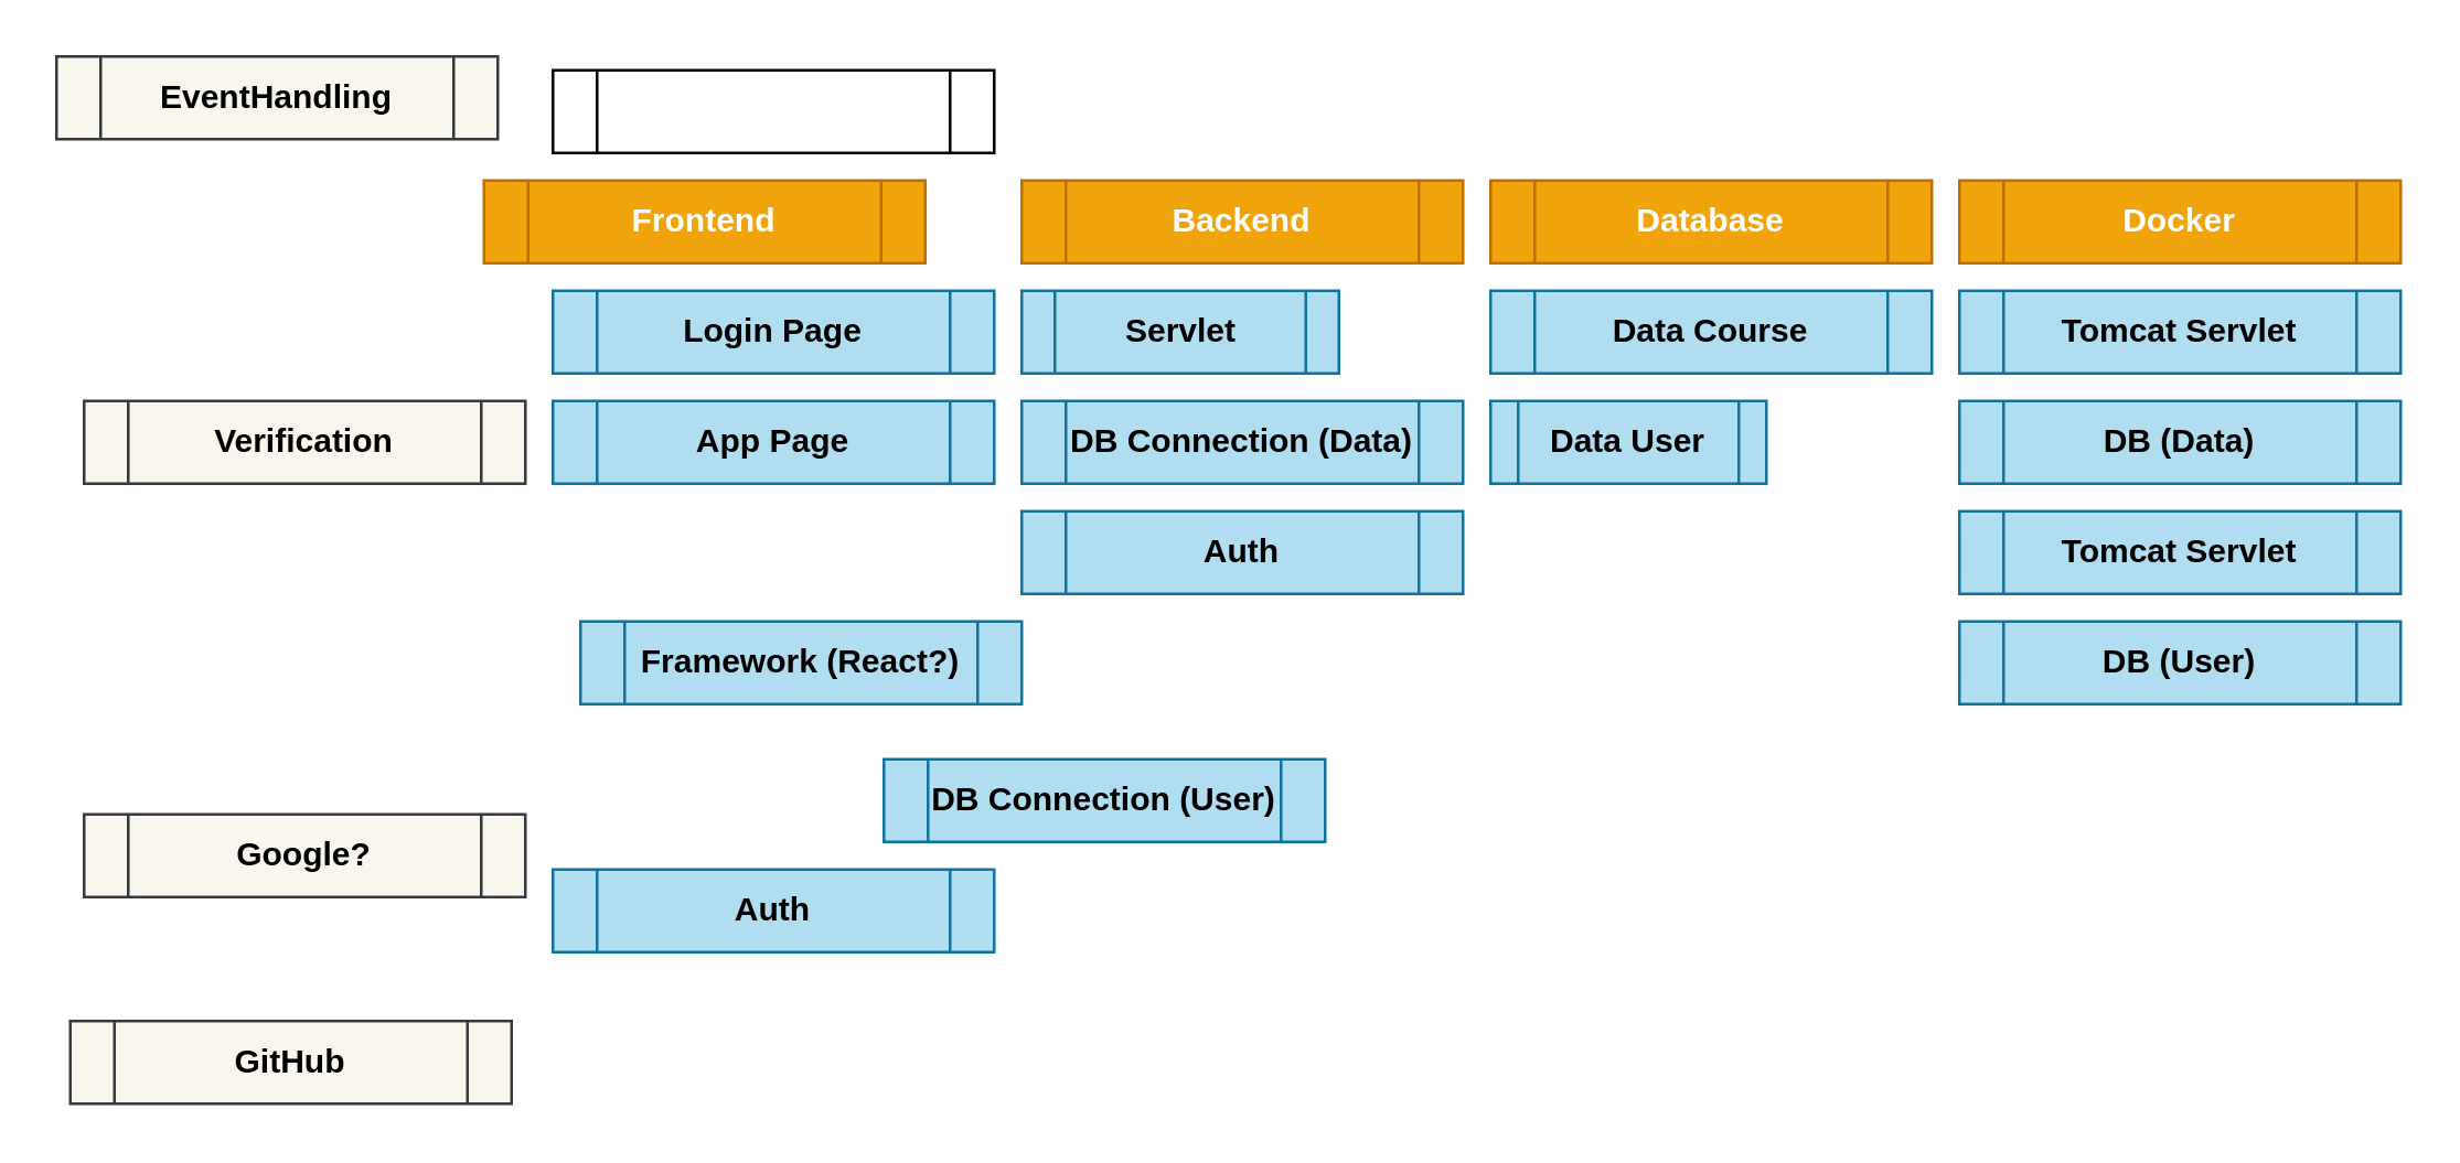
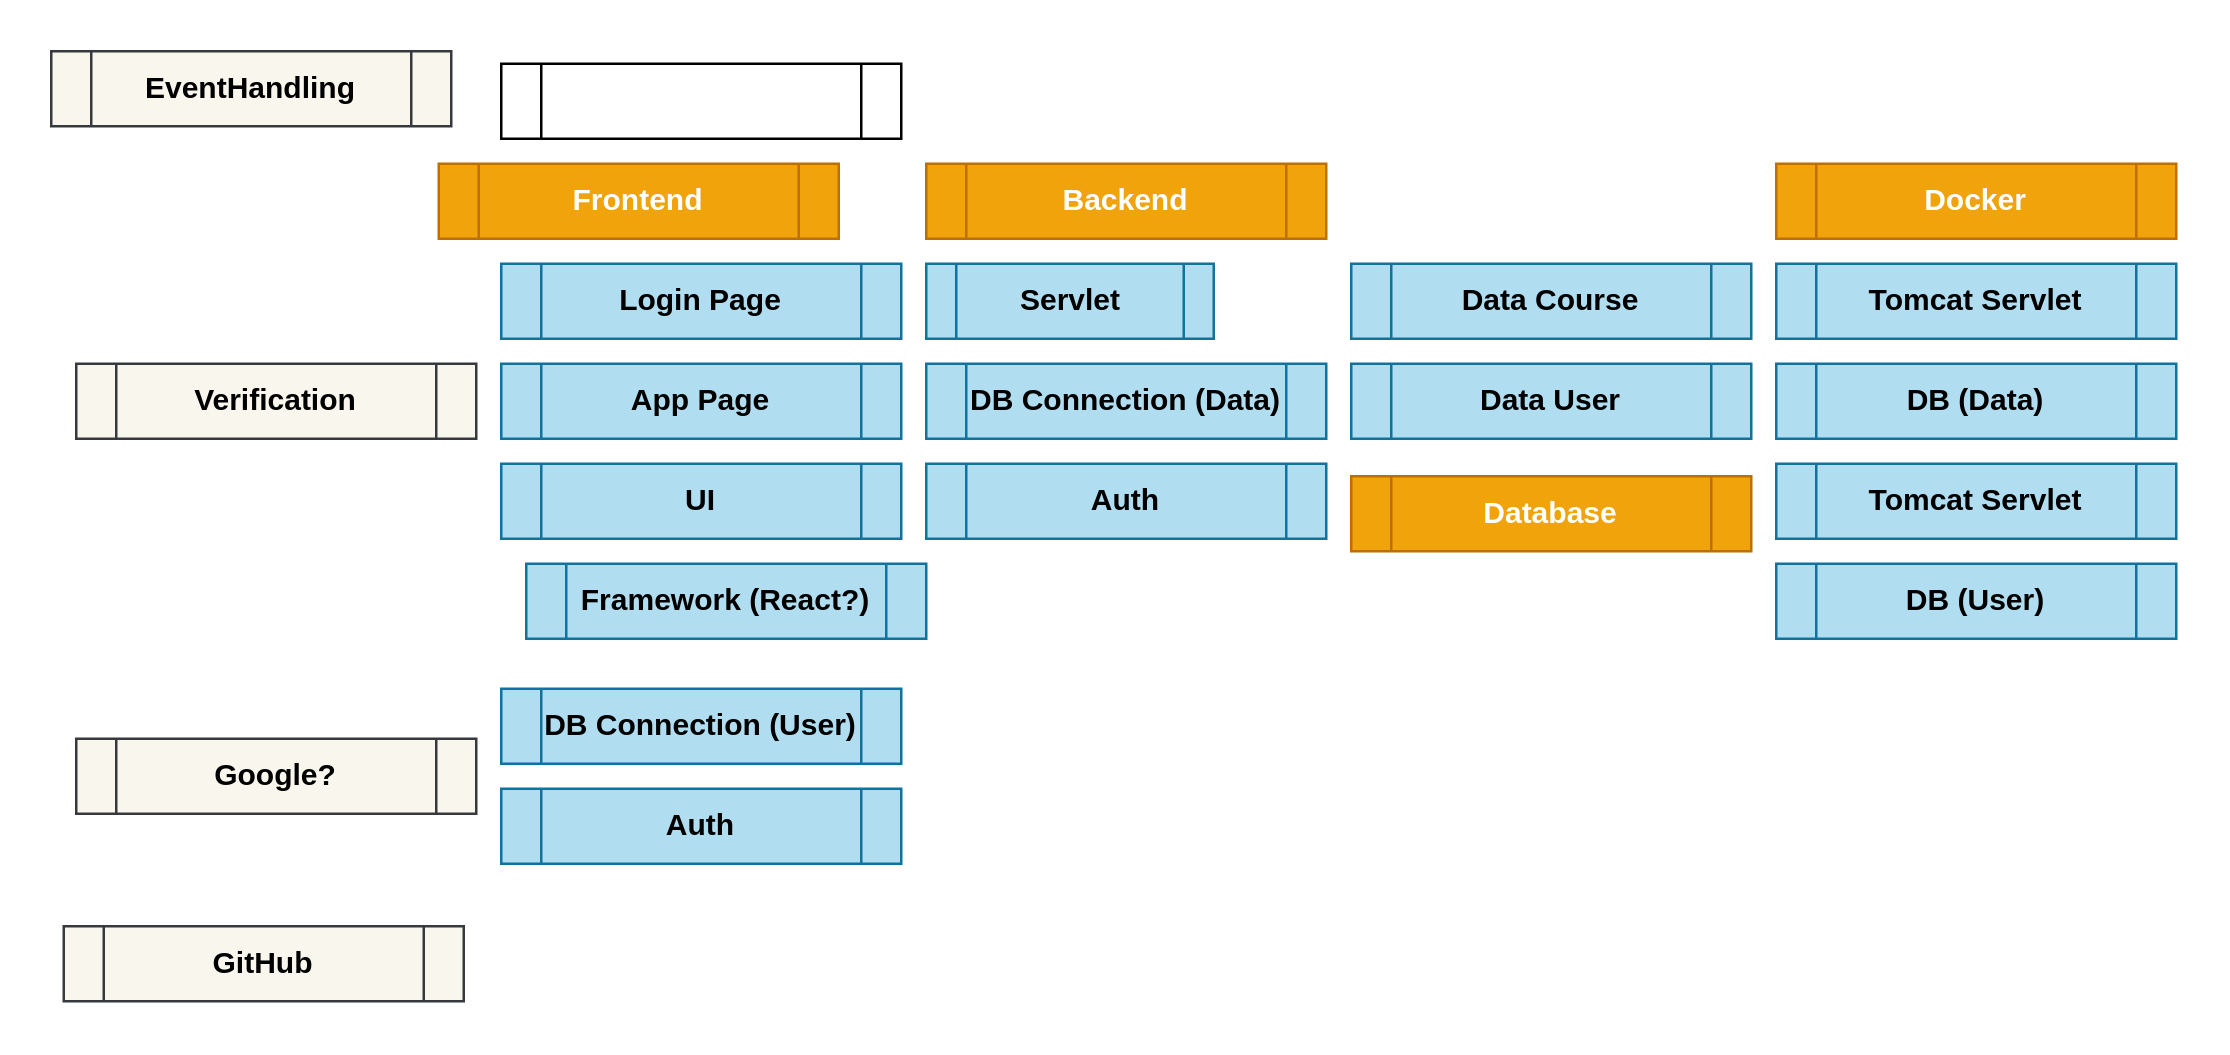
- <mxCell id="22" value="&lt;b&gt;&lt;font&gt;Database&lt;/font&gt;&lt;/b&gt;" style="shape=process;whiteSpace=wrap;html=1;backgroundOutline=1;fillColor=#f0a30a;strokeColor=#BD7000;fontColor=#FFFFFF;" vertex="1" parent="1"><mxGeometry x="540" y="65" width="160" height="30" as="geometry" /></mxCell>
+ <mxCell id="22" value="&lt;b&gt;&lt;font&gt;Database&lt;/font&gt;&lt;/b&gt;" style="shape=process;whiteSpace=wrap;html=1;backgroundOutline=1;fillColor=#f0a30a;strokeColor=#BD7000;fontColor=#FFFFFF;" vertex="1" parent="1"><mxGeometry x="540" y="190" width="160" height="30" as="geometry" /></mxCell>
- <mxCell id="24" value="&lt;b&gt;&lt;font&gt;Data User&lt;/font&gt;&lt;/b&gt;" style="shape=process;whiteSpace=wrap;html=1;backgroundOutline=1;fillColor=#b1ddf0;strokeColor=#10739e;fontColor=#000000;" vertex="1" parent="1"><mxGeometry x="540" y="145" width="100" height="30" as="geometry" /></mxCell>
+ <mxCell id="24" value="&lt;b&gt;&lt;font&gt;Data User&lt;/font&gt;&lt;/b&gt;" style="shape=process;whiteSpace=wrap;html=1;backgroundOutline=1;fillColor=#b1ddf0;strokeColor=#10739e;fontColor=#000000;" vertex="1" parent="1"><mxGeometry x="540" y="145" width="160" height="30" as="geometry" /></mxCell>
+ <mxCell id="8" value="&lt;b&gt;UI&lt;/b&gt;" style="shape=process;whiteSpace=wrap;html=1;backgroundOutline=1;fillColor=#b1ddf0;strokeColor=#10739e;fontColor=#000000;" vertex="1" parent="1"><mxGeometry x="200" y="185" width="160" height="30" as="geometry" /></mxCell>
- <mxCell id="12" value="&lt;b&gt;DB Connection (User)&lt;/b&gt;" style="shape=process;whiteSpace=wrap;html=1;backgroundOutline=1;fillColor=#b1ddf0;strokeColor=#10739e;fontColor=#000000;" vertex="1" parent="1"><mxGeometry x="320" y="275" width="160" height="30" as="geometry" /></mxCell>
+ <mxCell id="12" value="&lt;b&gt;DB Connection (User)&lt;/b&gt;" style="shape=process;whiteSpace=wrap;html=1;backgroundOutline=1;fillColor=#b1ddf0;strokeColor=#10739e;fontColor=#000000;" vertex="1" parent="1"><mxGeometry x="200" y="275" width="160" height="30" as="geometry" /></mxCell>
